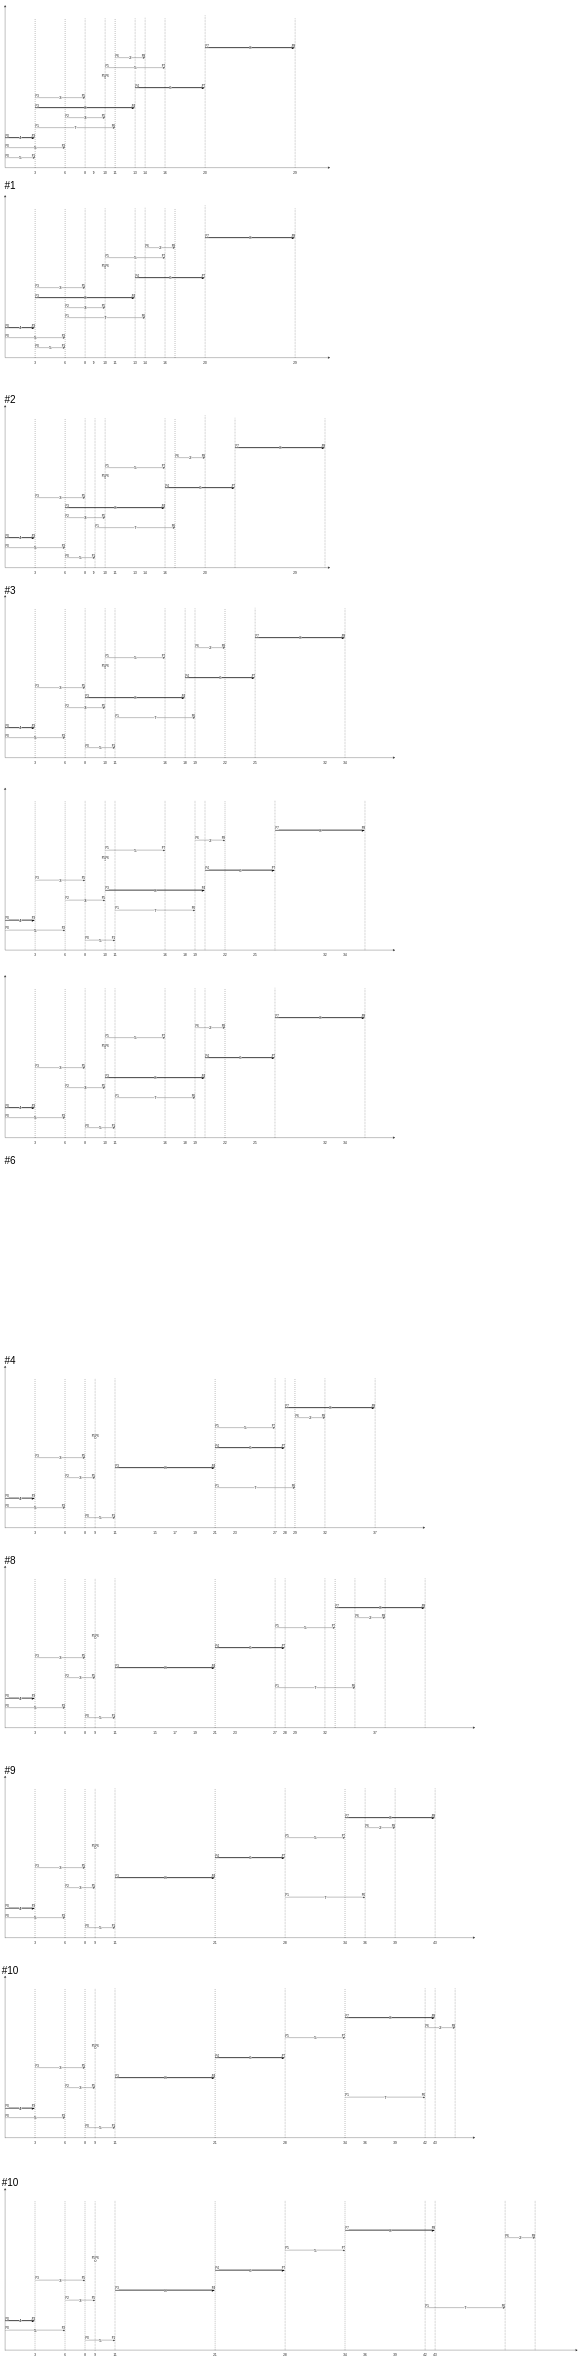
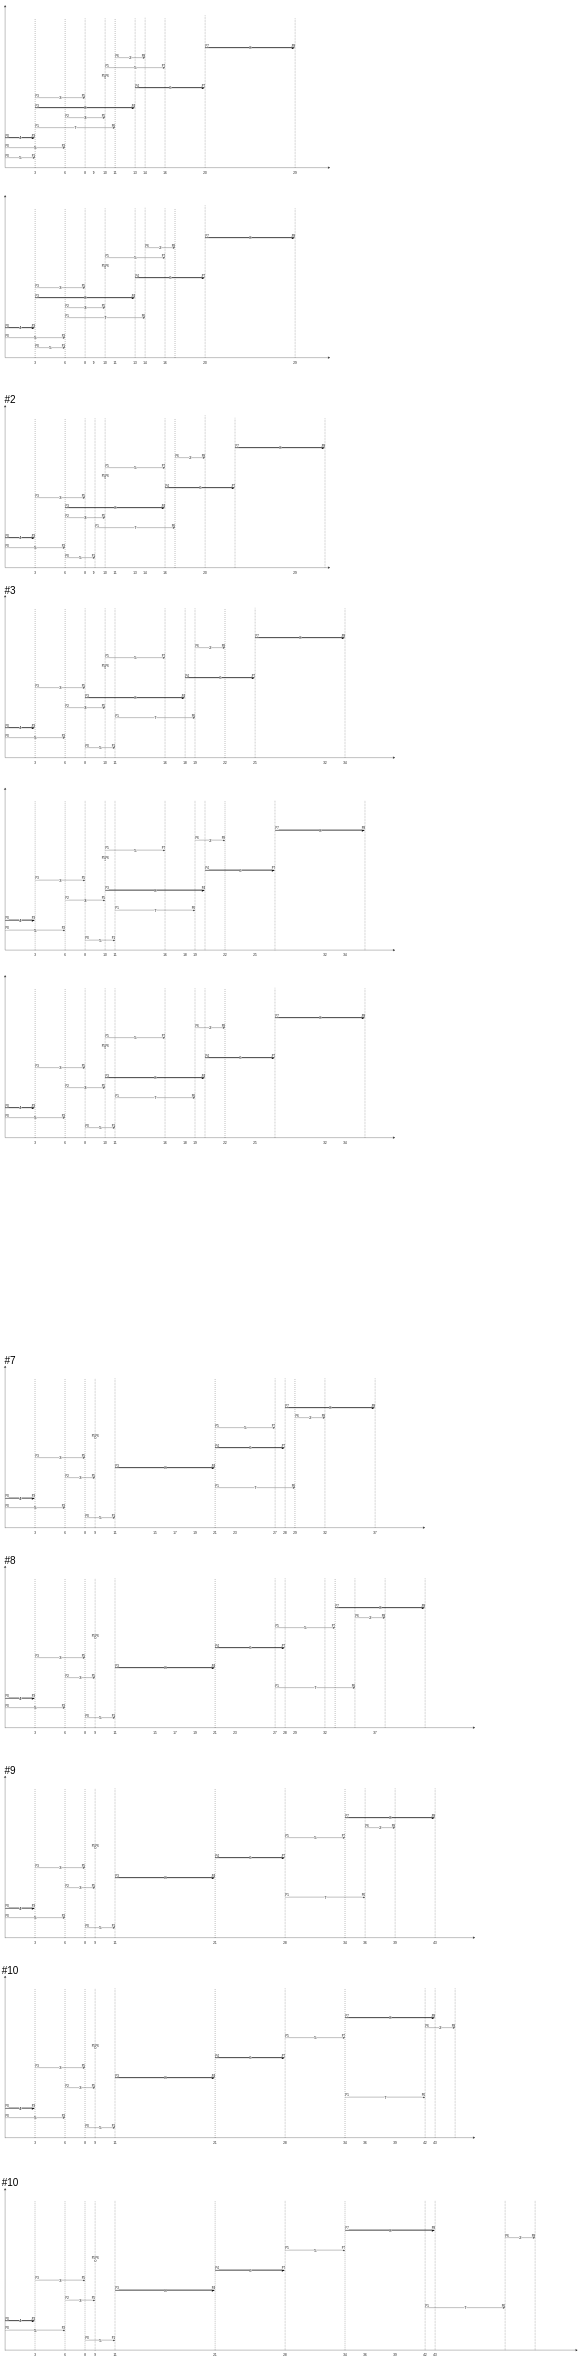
- <mxCell id="539" value="&lt;font style=&quot;font-size: 40px&quot;&gt;#1&lt;/font&gt;" style="text;html=1;strokeColor=none;fillColor=none;align=center;verticalAlign=middle;whiteSpace=wrap;rounded=0;" vertex="1" parent="1"><mxGeometry x="20" y="730" width="40" height="20" as="geometry" /></mxCell>
- <mxCell id="76" value="&lt;font style=&quot;font-size: 40px&quot;&gt;#6&lt;/font&gt;" style="text;html=1;strokeColor=none;fillColor=none;align=center;verticalAlign=middle;whiteSpace=wrap;rounded=0;" vertex="1" parent="1"><mxGeometry x="20" y="4630" width="40" height="20" as="geometry" /></mxCell>
- <mxCell id="137" value="&lt;font style=&quot;font-size: 40px&quot;&gt;#4&lt;/font&gt;" style="text;html=1;strokeColor=none;fillColor=none;align=center;verticalAlign=middle;whiteSpace=wrap;rounded=0;" vertex="1" parent="1"><mxGeometry x="20" y="5430" width="40" height="20" as="geometry" /></mxCell>
+ <mxCell id="137" value="&lt;font style=&quot;font-size: 40px&quot;&gt;#7&lt;/font&gt;" style="text;html=1;strokeColor=none;fillColor=none;align=center;verticalAlign=middle;whiteSpace=wrap;rounded=0;" vertex="1" parent="1"><mxGeometry x="20" y="5430" width="40" height="20" as="geometry" /></mxCell>
